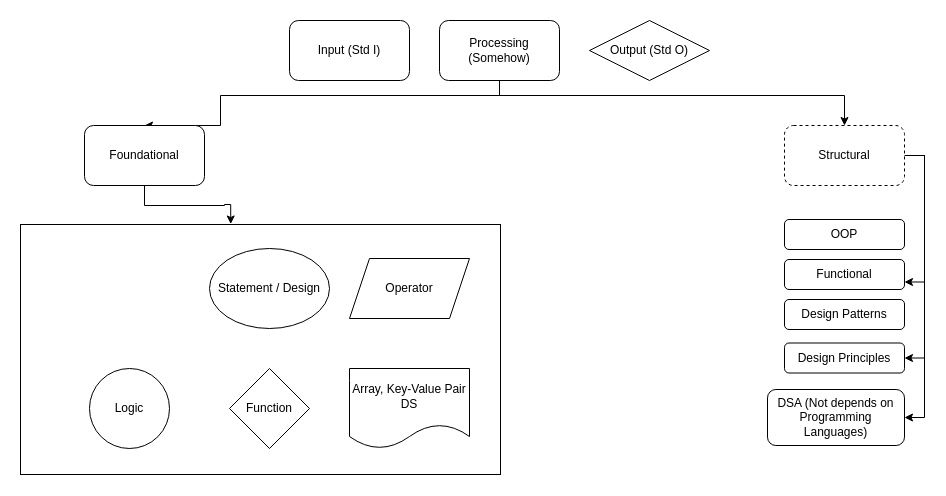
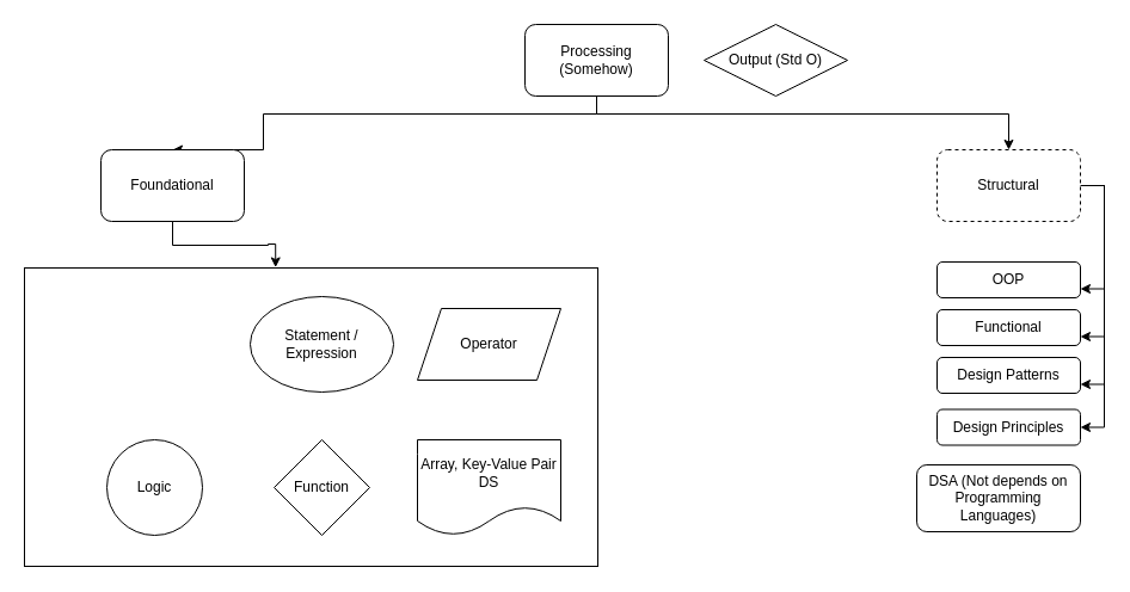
- <mxCell id="3" value="Input (Std I)" style="rounded=1;whiteSpace=wrap;html=1;" parent="1" vertex="1"><mxGeometry x="289" y="20" width="120" height="60" as="geometry" /></mxCell>
+ <mxCell id="10" style="edgeStyle=orthogonalEdgeStyle;rounded=0;orthogonalLoop=1;jettySize=auto;html=1;exitX=1;exitY=0.5;exitDx=0;exitDy=0;entryX=1;entryY=0.75;entryDx=0;entryDy=0;" edge="1" parent="1" source="15" target="16"><mxGeometry relative="1" as="geometry" /></mxCell>
- <mxCell id="21" value="Statement / Design" style="ellipse;whiteSpace=wrap;html=1;" vertex="1" parent="1"><mxGeometry x="209" y="248" width="120" height="80" as="geometry" /></mxCell>
+ <mxCell id="21" value="Statement / Expression" style="ellipse;whiteSpace=wrap;html=1;" vertex="1" parent="1"><mxGeometry x="209" y="248" width="120" height="80" as="geometry" /></mxCell>
+ <mxCell id="12" style="edgeStyle=orthogonalEdgeStyle;rounded=0;orthogonalLoop=1;jettySize=auto;html=1;exitX=1;exitY=0.5;exitDx=0;exitDy=0;entryX=1;entryY=0.75;entryDx=0;entryDy=0;" edge="1" parent="1" source="15" target="18"><mxGeometry relative="1" as="geometry" /></mxCell>
- <mxCell id="14" style="edgeStyle=orthogonalEdgeStyle;rounded=0;orthogonalLoop=1;jettySize=auto;html=1;exitX=1;exitY=0.5;exitDx=0;exitDy=0;entryX=1;entryY=0.5;entryDx=0;entryDy=0;" edge="1" parent="1" source="15" target="20"><mxGeometry relative="1" as="geometry"><Array as="points"><mxPoint x="924" y="155" /><mxPoint x="924" y="417" /></Array></mxGeometry></mxCell>
